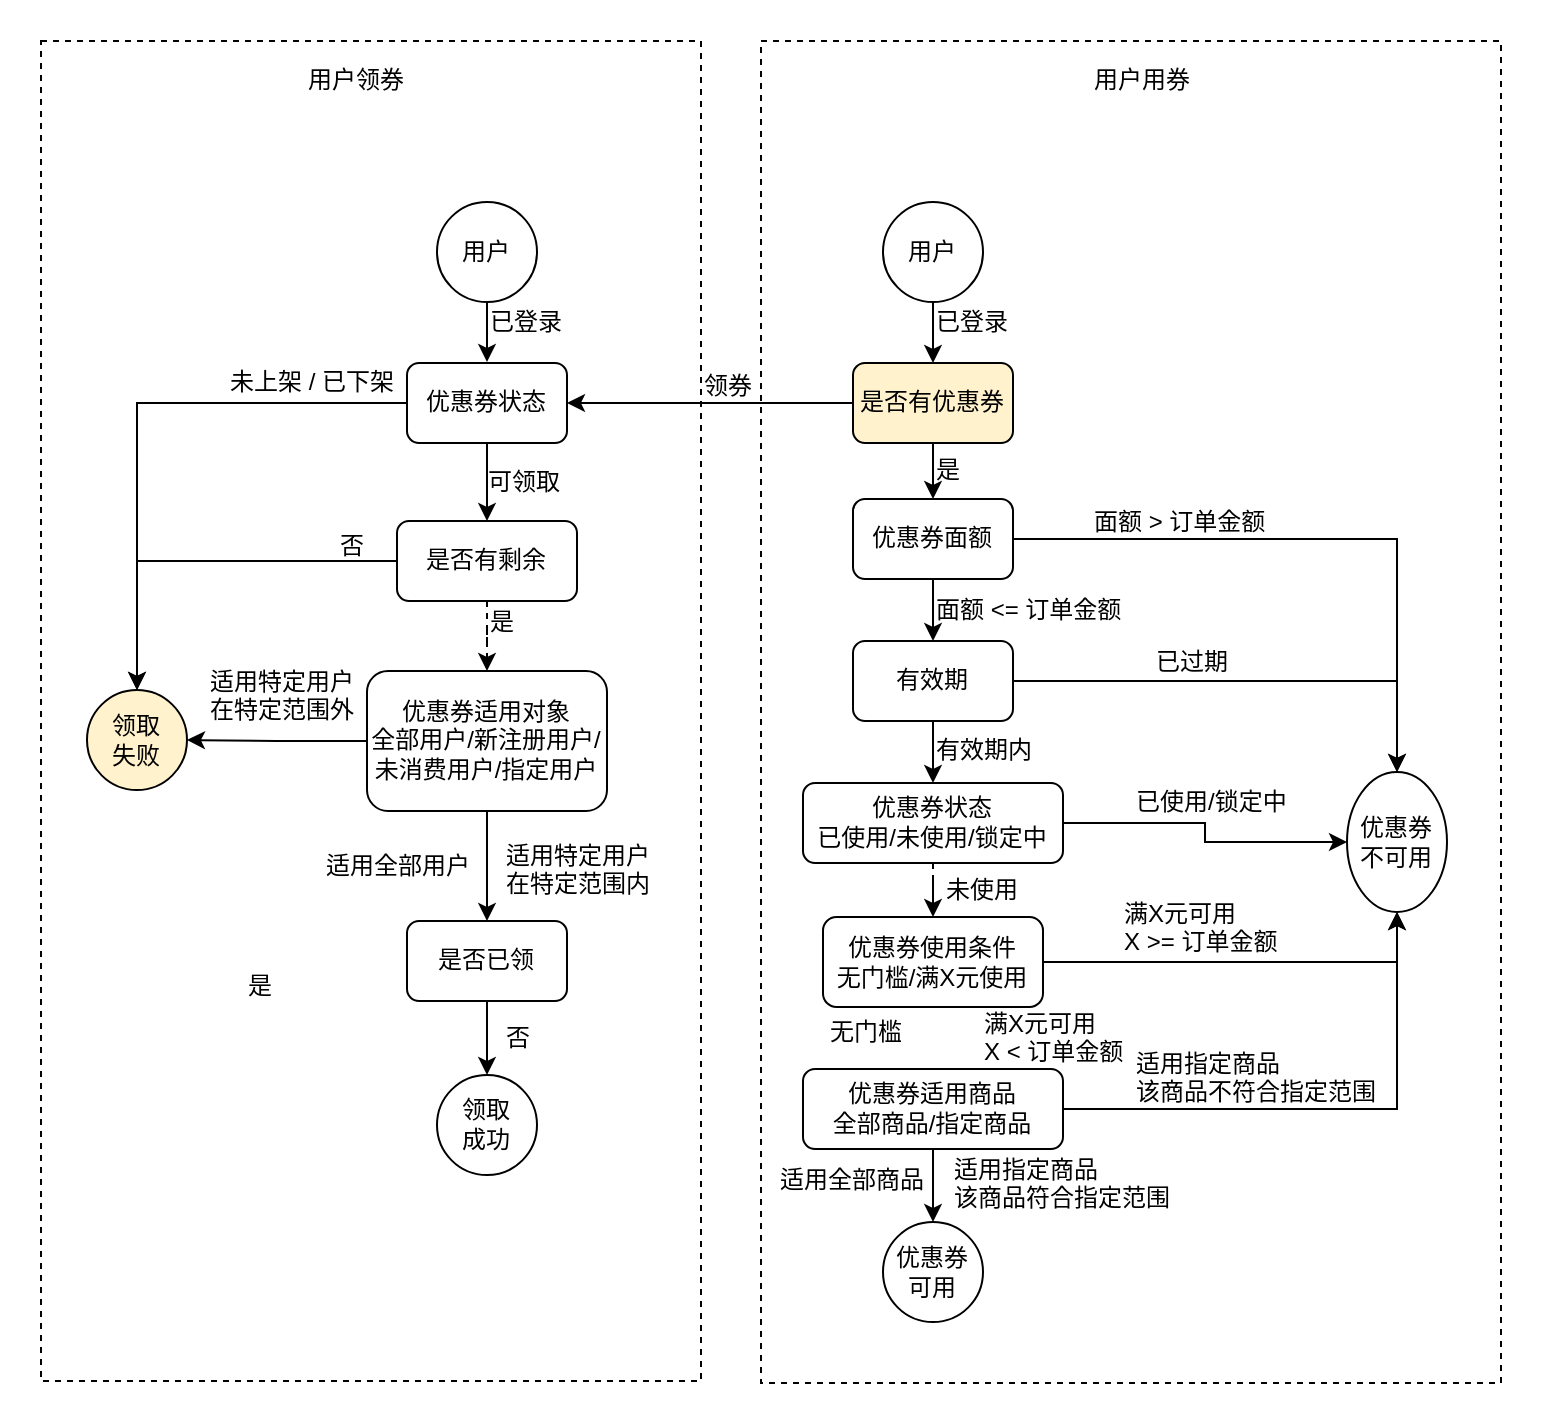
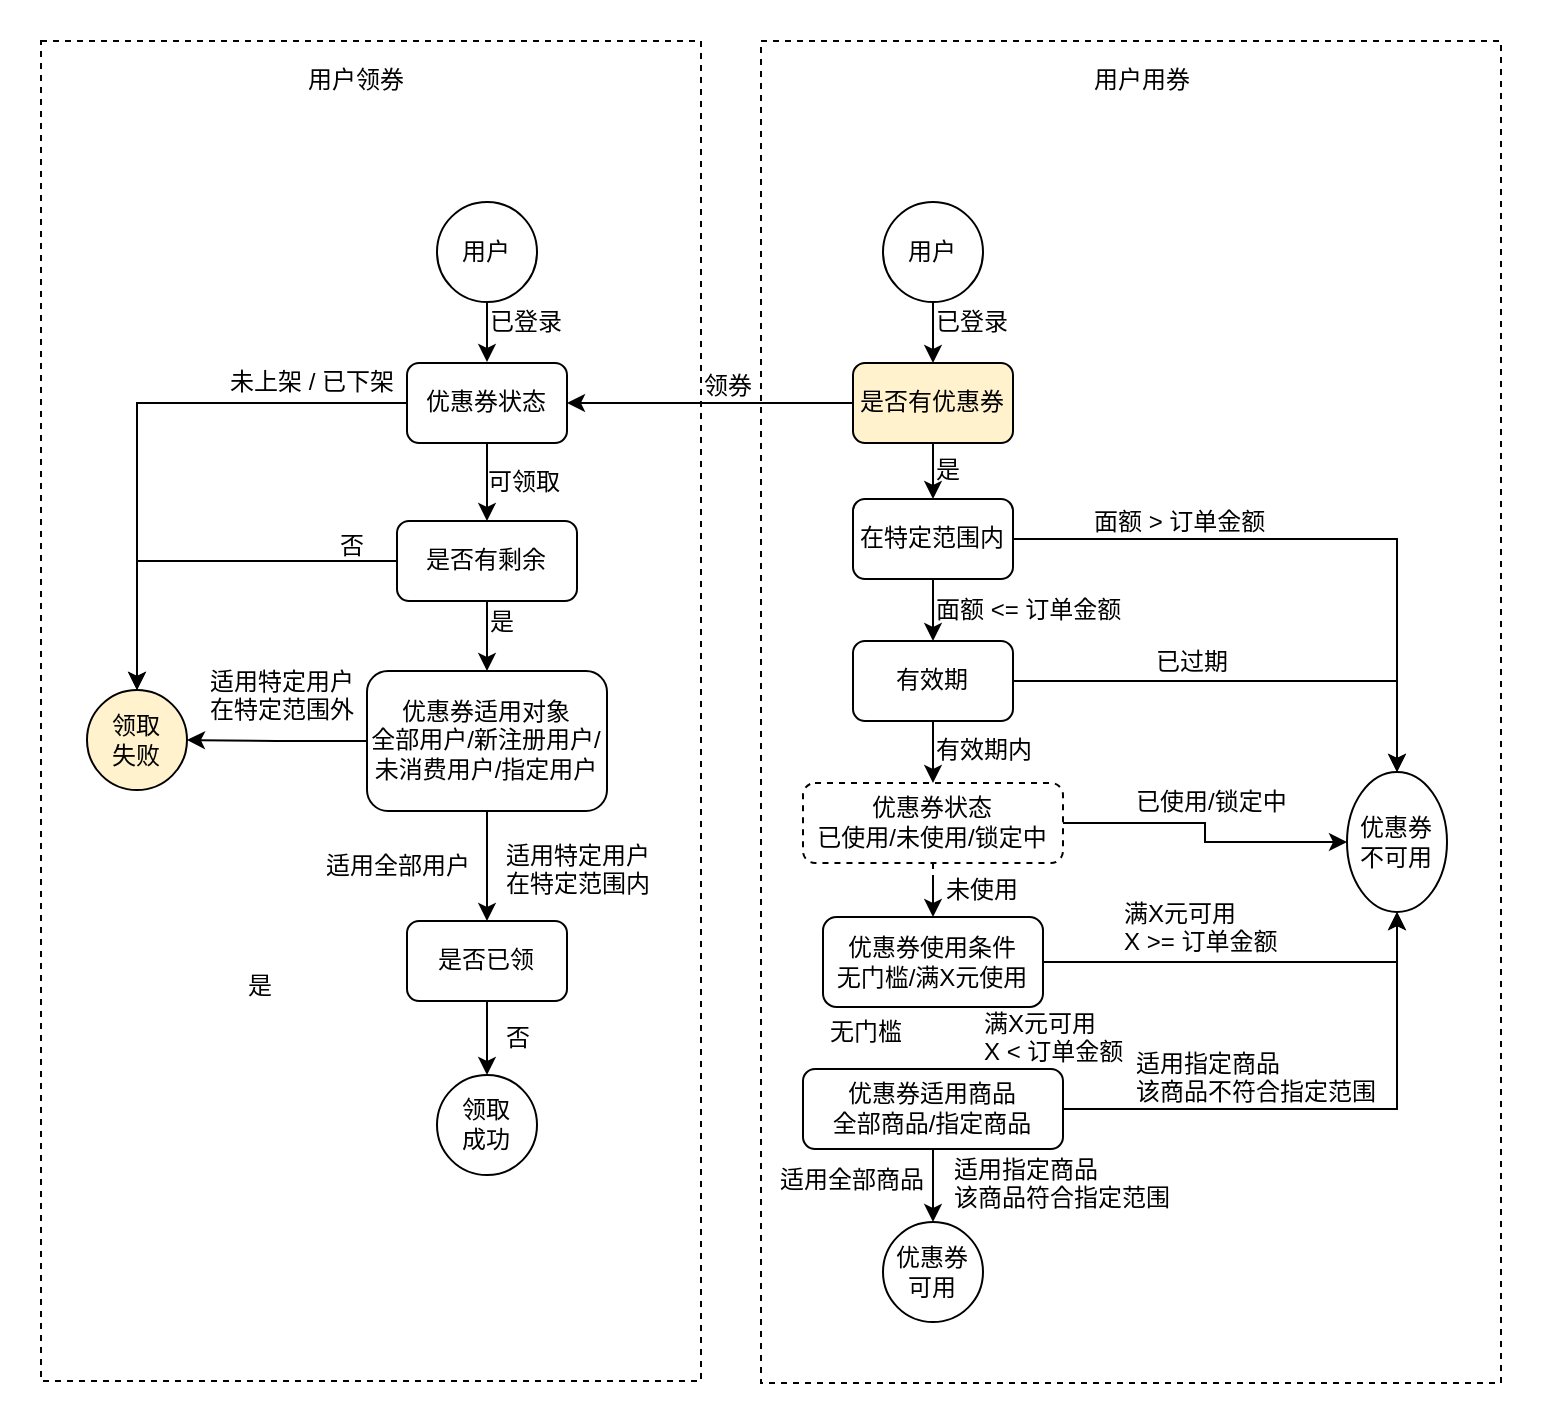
- <mxCell id="30" value="优惠券面额" style="rounded=1;whiteSpace=wrap;html=1;shadow=0;" parent="1" vertex="1"><mxGeometry x="426" y="249" width="80" height="40" as="geometry" /></mxCell>
+ <mxCell id="30" value="在特定范围内" style="rounded=1;whiteSpace=wrap;html=1;shadow=0;" parent="1" vertex="1"><mxGeometry x="426" y="249" width="80" height="40" as="geometry" /></mxCell>
- <mxCell id="10" value="" style="edgeStyle=orthogonalEdgeStyle;rounded=0;orthogonalLoop=1;jettySize=auto;html=1;shadow=0;dashed=1;" parent="1" source="12" target="15" edge="1"><mxGeometry relative="1" as="geometry" /></mxCell>
+ <mxCell id="10" value="" style="edgeStyle=orthogonalEdgeStyle;rounded=0;orthogonalLoop=1;jettySize=auto;html=1;shadow=0;" parent="1" source="12" target="15" edge="1"><mxGeometry relative="1" as="geometry" /></mxCell>
- <mxCell id="36" value="优惠券状态&lt;br&gt;已使用/未使用/锁定中&lt;br&gt;" style="rounded=1;whiteSpace=wrap;html=1;shadow=0;" parent="1" vertex="1"><mxGeometry x="401" y="391" width="130" height="40" as="geometry" /></mxCell>
+ <mxCell id="36" value="优惠券状态&lt;br&gt;已使用/未使用/锁定中&lt;br&gt;" style="rounded=1;whiteSpace=wrap;html=1;shadow=0;dashed=1;" parent="1" vertex="1"><mxGeometry x="401" y="391" width="130" height="40" as="geometry" /></mxCell>
